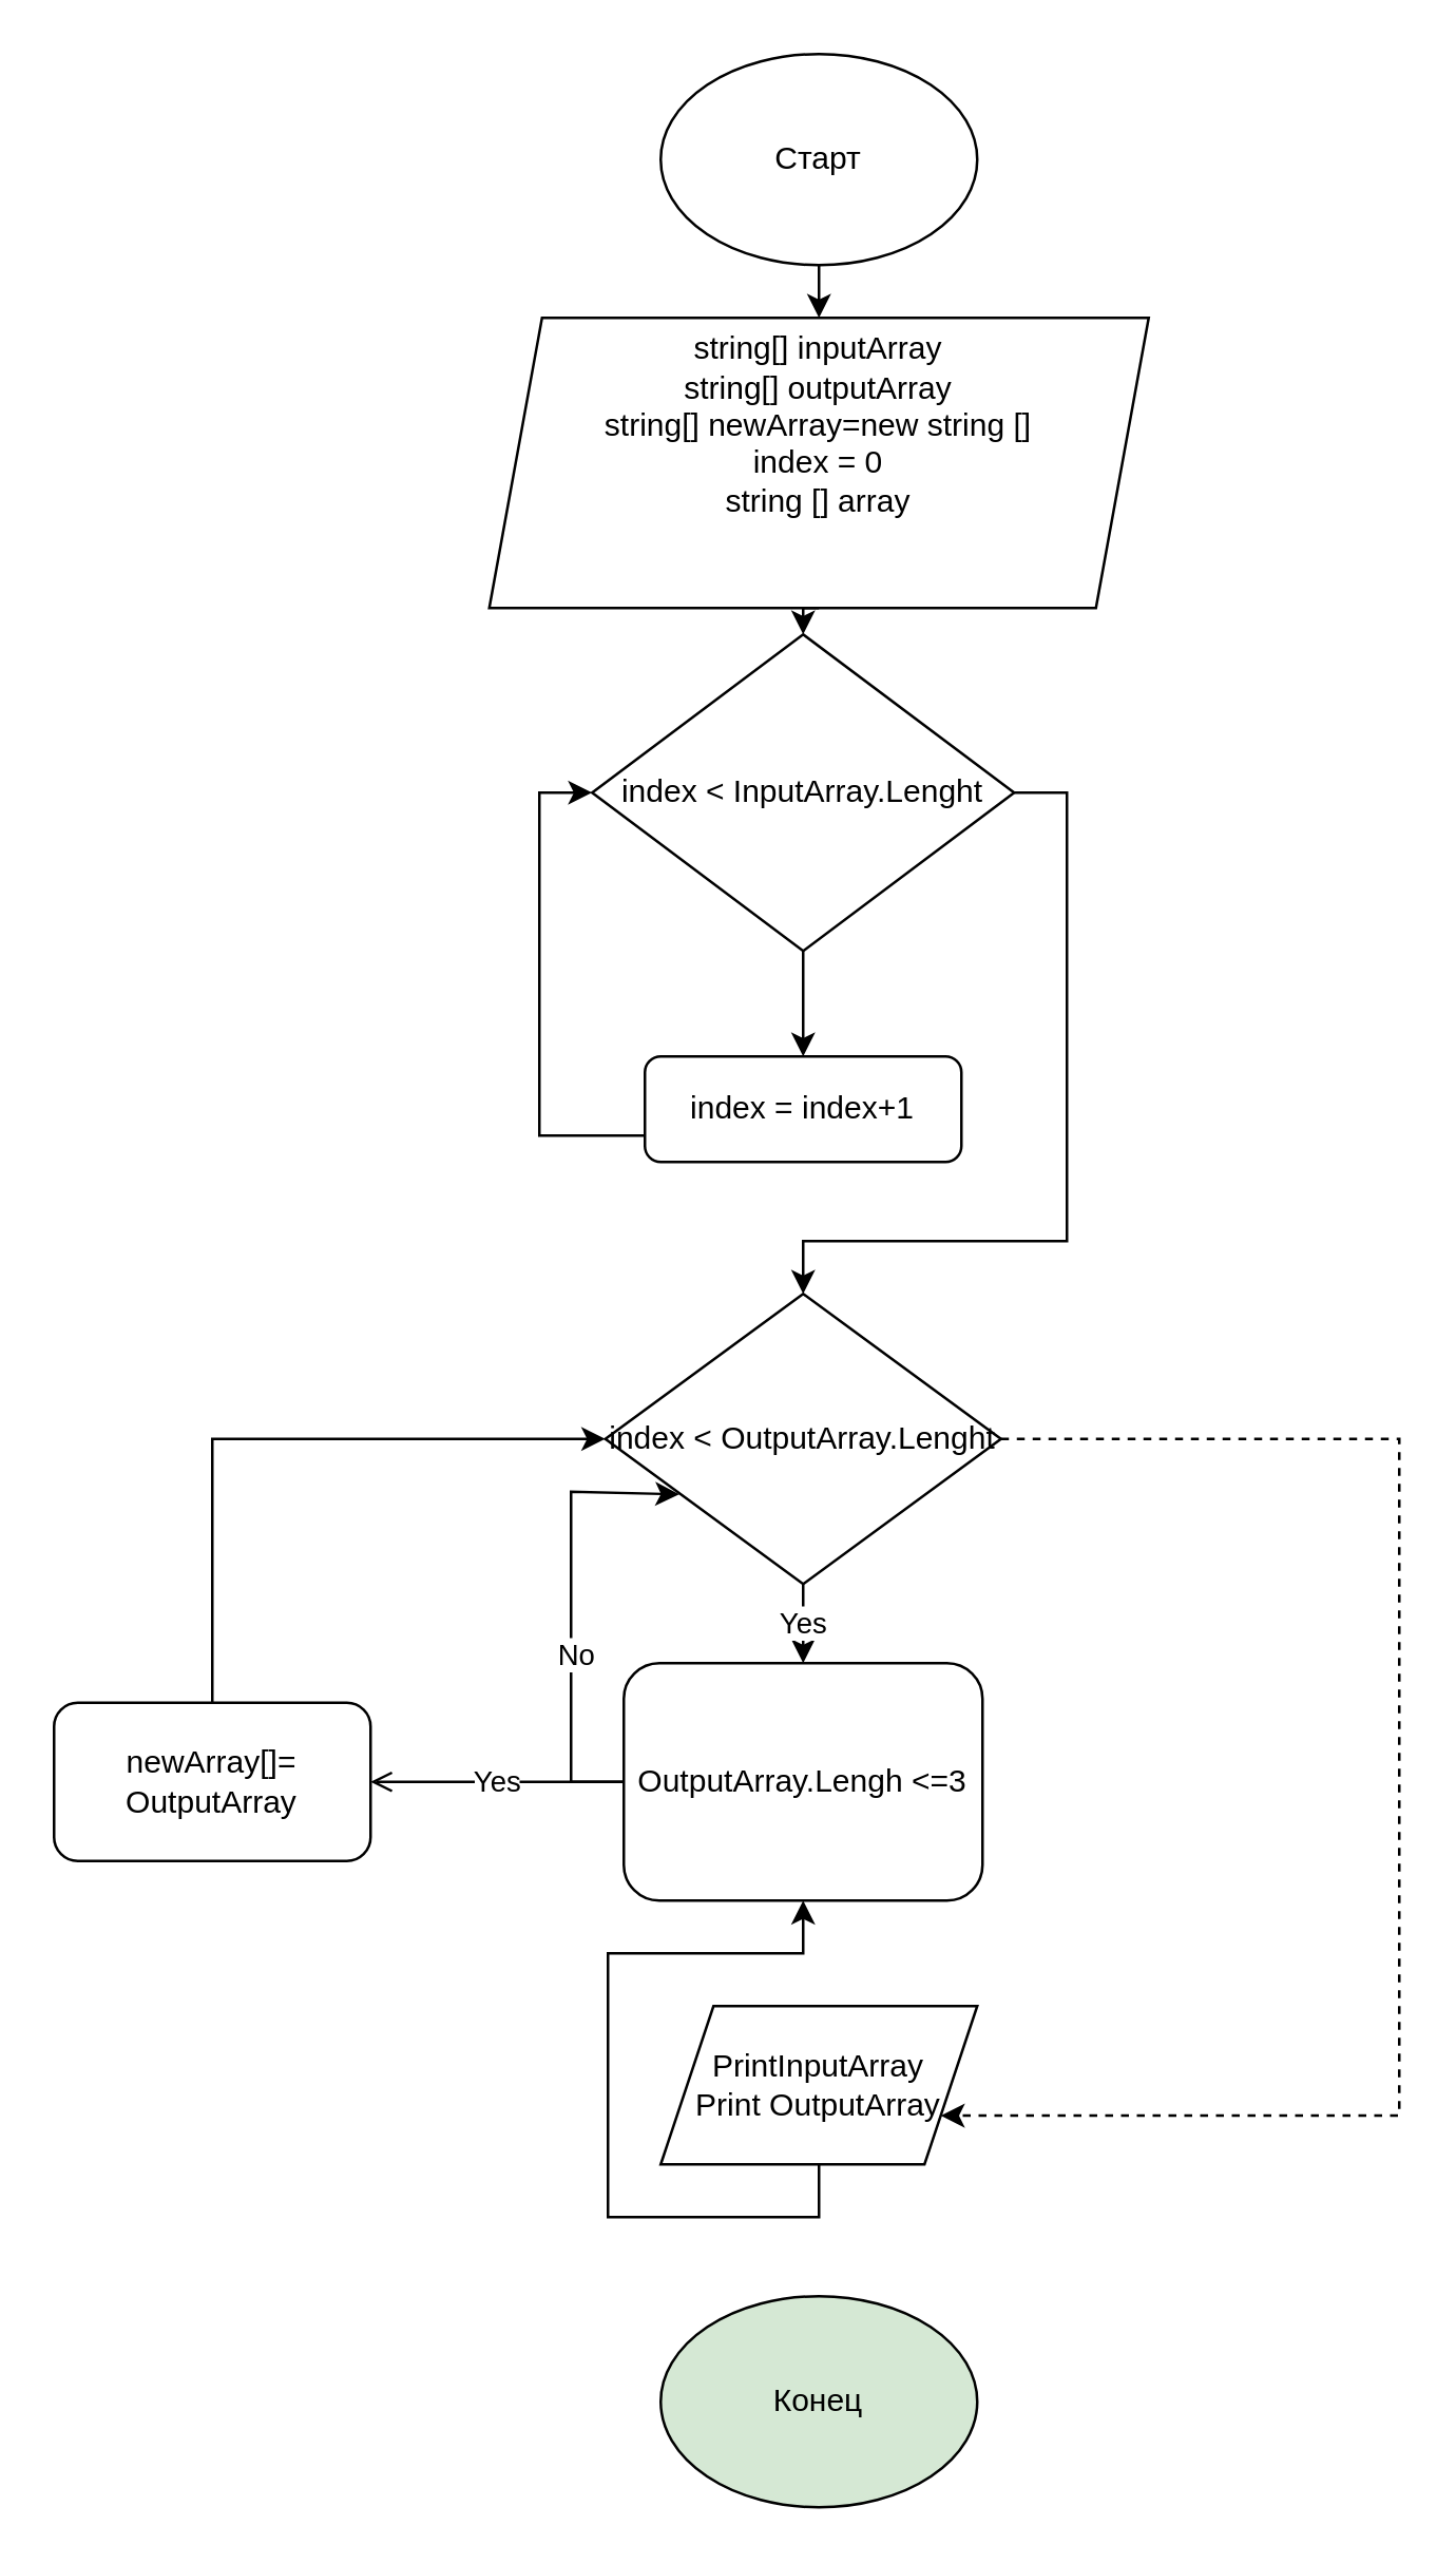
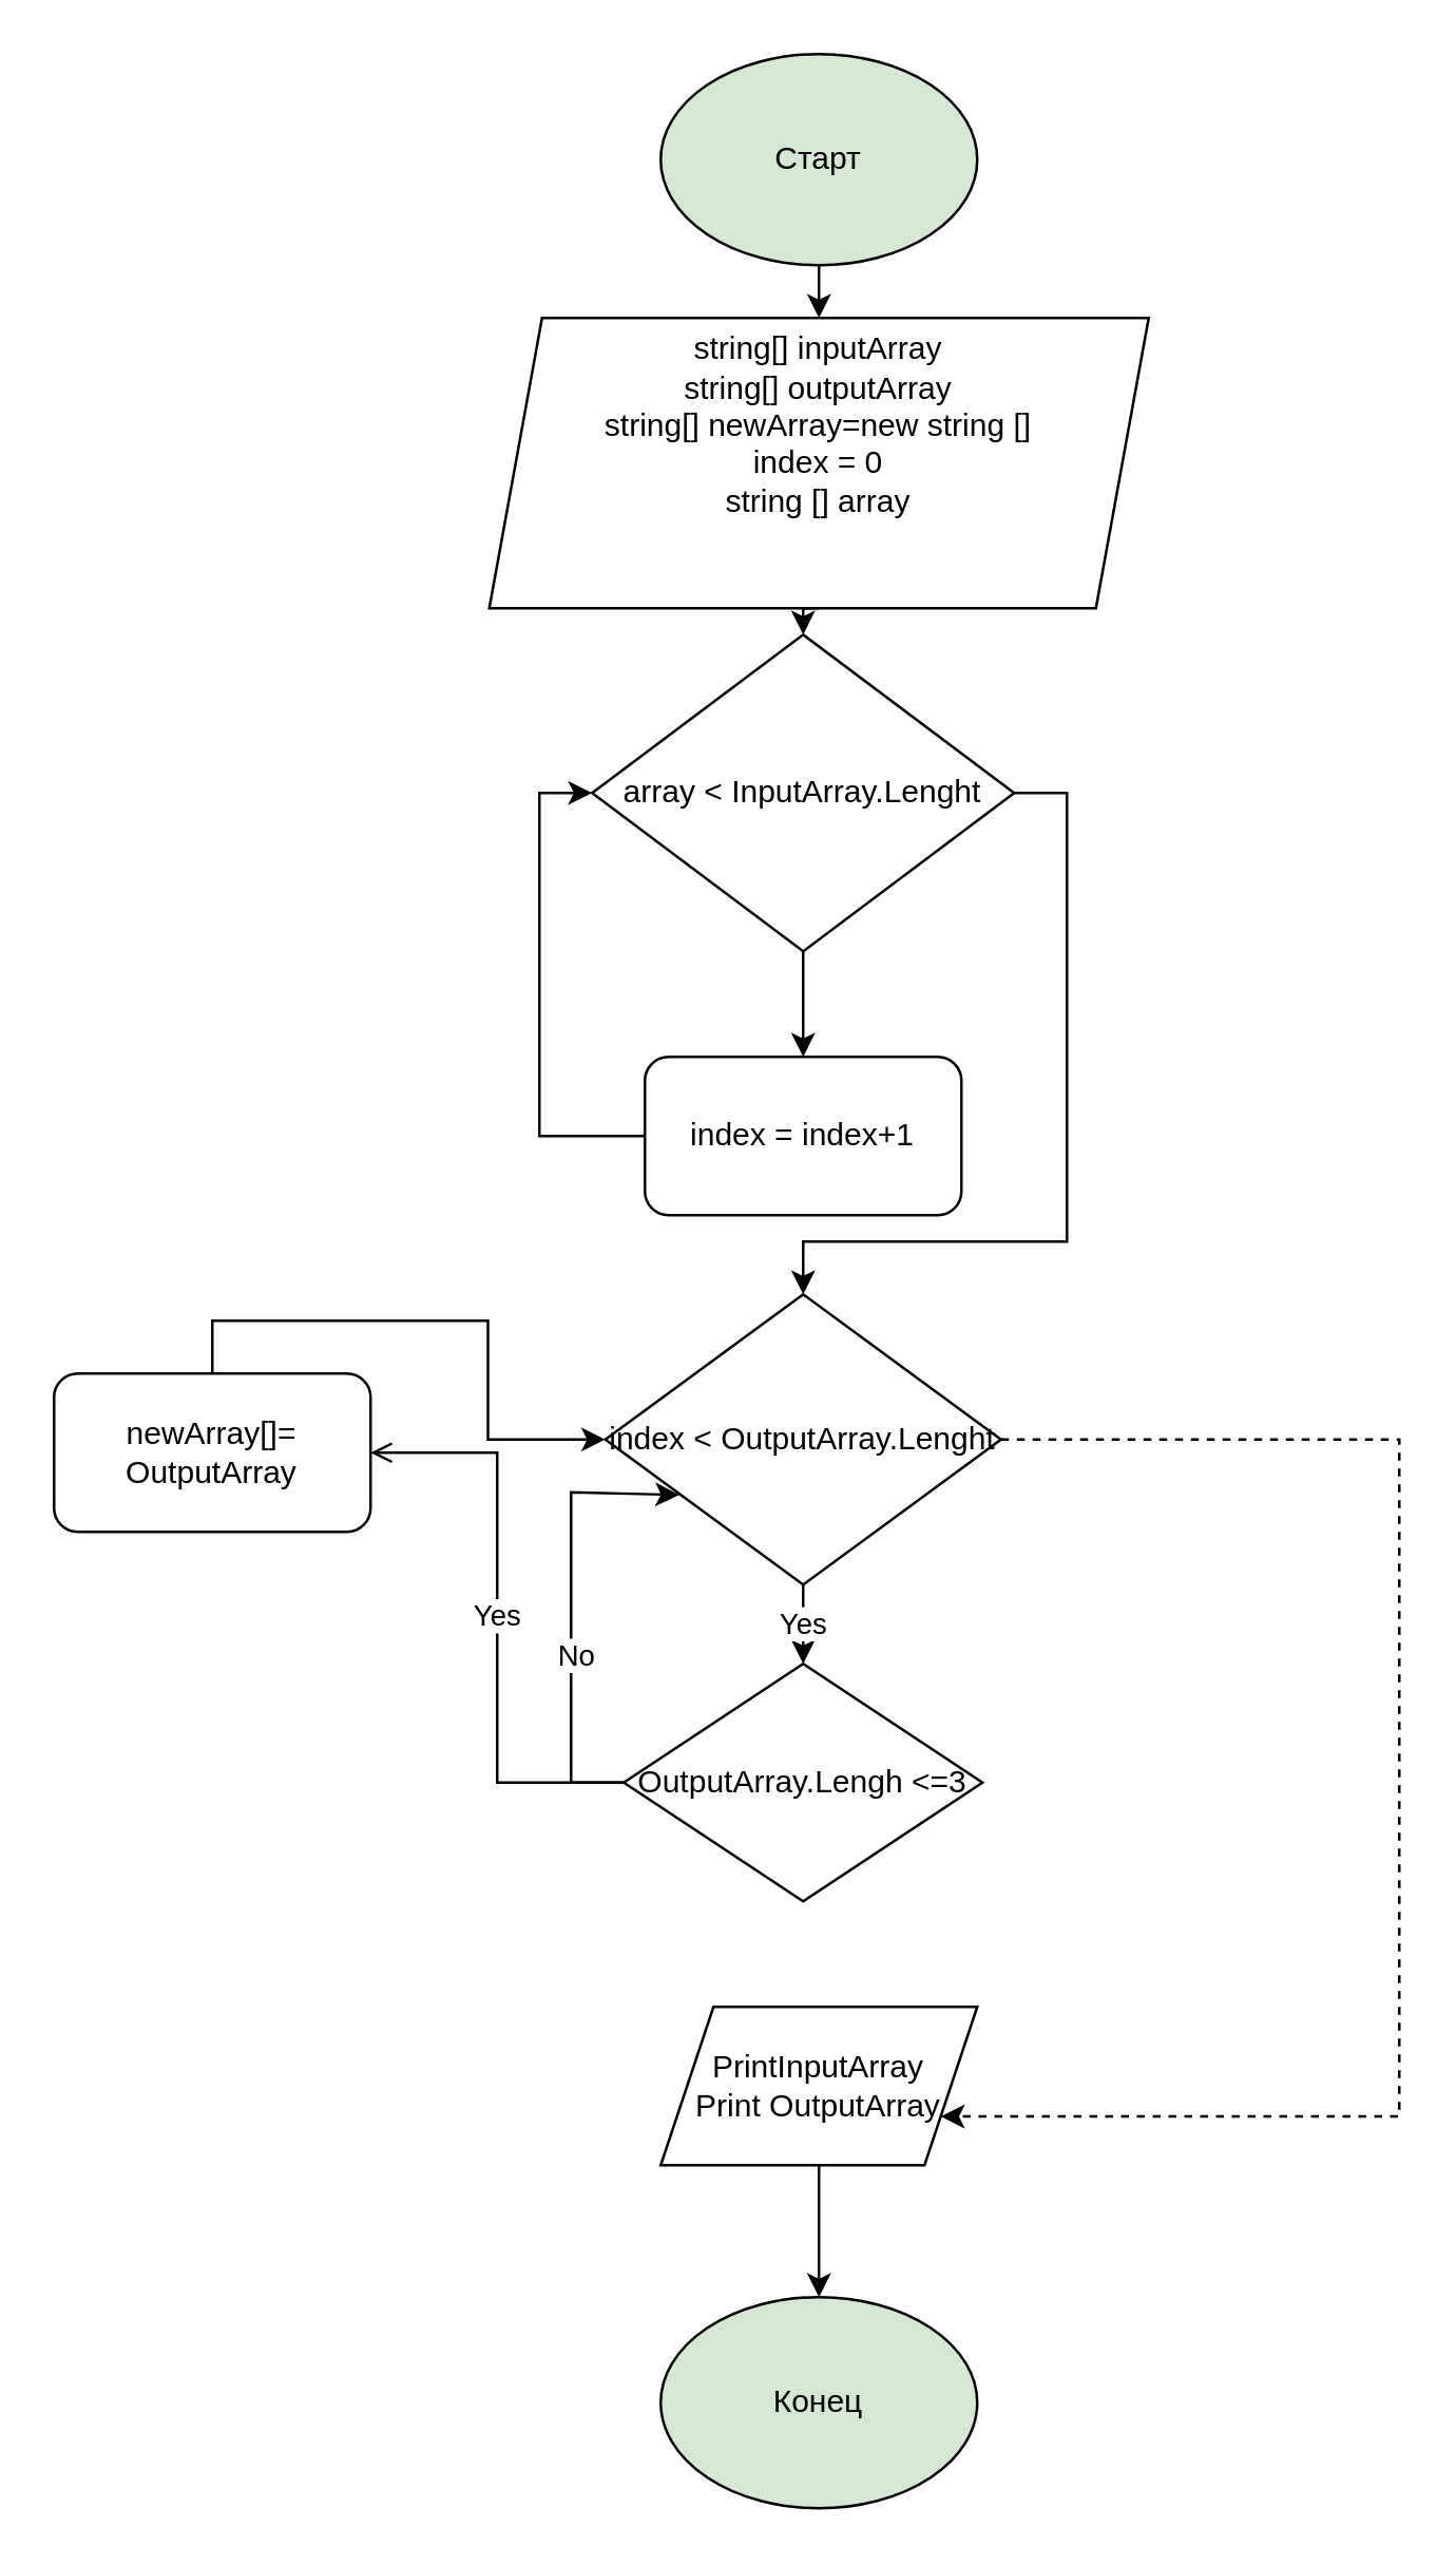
- <mxCell id="3" value="Старт" style="ellipse;whiteSpace=wrap;html=1;" vertex="1" parent="1"><mxGeometry x="250" y="20" width="120" height="80" as="geometry" /></mxCell>
+ <mxCell id="3" value="Старт" style="ellipse;whiteSpace=wrap;html=1;fillColor=#d5e8d4;" vertex="1" parent="1"><mxGeometry x="250" y="20" width="120" height="80" as="geometry" /></mxCell>
- <mxCell id="8" value="index &amp;lt; InputArray.Lenght" style="rhombus;whiteSpace=wrap;html=1;" vertex="1" parent="1"><mxGeometry x="224" y="240" width="160" height="120" as="geometry" /></mxCell>
+ <mxCell id="8" value="array &amp;lt; InputArray.Lenght" style="rhombus;whiteSpace=wrap;html=1;" vertex="1" parent="1"><mxGeometry x="224" y="240" width="160" height="120" as="geometry" /></mxCell>
- <mxCell id="10" value="index = index+1" style="rounded=1;whiteSpace=wrap;html=1;" vertex="1" parent="1"><mxGeometry x="244" y="400" width="120" height="40" as="geometry" /></mxCell>
+ <mxCell id="10" value="index = index+1" style="rounded=1;whiteSpace=wrap;html=1;" vertex="1" parent="1"><mxGeometry x="244" y="400" width="120" height="60" as="geometry" /></mxCell>
- <mxCell id="22" value="&lt;div&gt;newArray[]=&lt;/div&gt;&lt;div&gt;OutputArray&lt;br&gt;&lt;/div&gt;" style="rounded=1;whiteSpace=wrap;html=1;" vertex="1" parent="1"><mxGeometry x="20" y="645" width="120" height="60" as="geometry" /></mxCell>
+ <mxCell id="22" value="&lt;div&gt;newArray[]=&lt;/div&gt;&lt;div&gt;OutputArray&lt;br&gt;&lt;/div&gt;" style="rounded=1;whiteSpace=wrap;html=1;" vertex="1" parent="1"><mxGeometry x="20" y="520" width="120" height="60" as="geometry" /></mxCell>
- <mxCell id="17" value="OutputArray.Lengh &amp;lt;=3" style="whiteSpace=wrap;html=1;rounded=1;" vertex="1" parent="1"><mxGeometry x="236" y="630" width="136" height="90" as="geometry" /></mxCell>
+ <mxCell id="17" value="OutputArray.Lengh &amp;lt;=3" style="rhombus;whiteSpace=wrap;html=1;" vertex="1" parent="1"><mxGeometry x="236" y="630" width="136" height="90" as="geometry" /></mxCell>
- <mxCell id="18" style="edgeStyle=orthogonalEdgeStyle;rounded=0;orthogonalLoop=1;jettySize=auto;html=1;exitX=0.5;exitY=1;exitDx=0;exitDy=0;" edge="1" parent="1" source="19" target="17"><mxGeometry relative="1" as="geometry" /></mxCell>
+ <mxCell id="18" style="edgeStyle=orthogonalEdgeStyle;rounded=0;orthogonalLoop=1;jettySize=auto;html=1;exitX=0.5;exitY=1;exitDx=0;exitDy=0;entryX=0.5;entryY=0;entryDx=0;entryDy=0;" edge="1" parent="1" source="19" target="20"><mxGeometry relative="1" as="geometry" /></mxCell>
